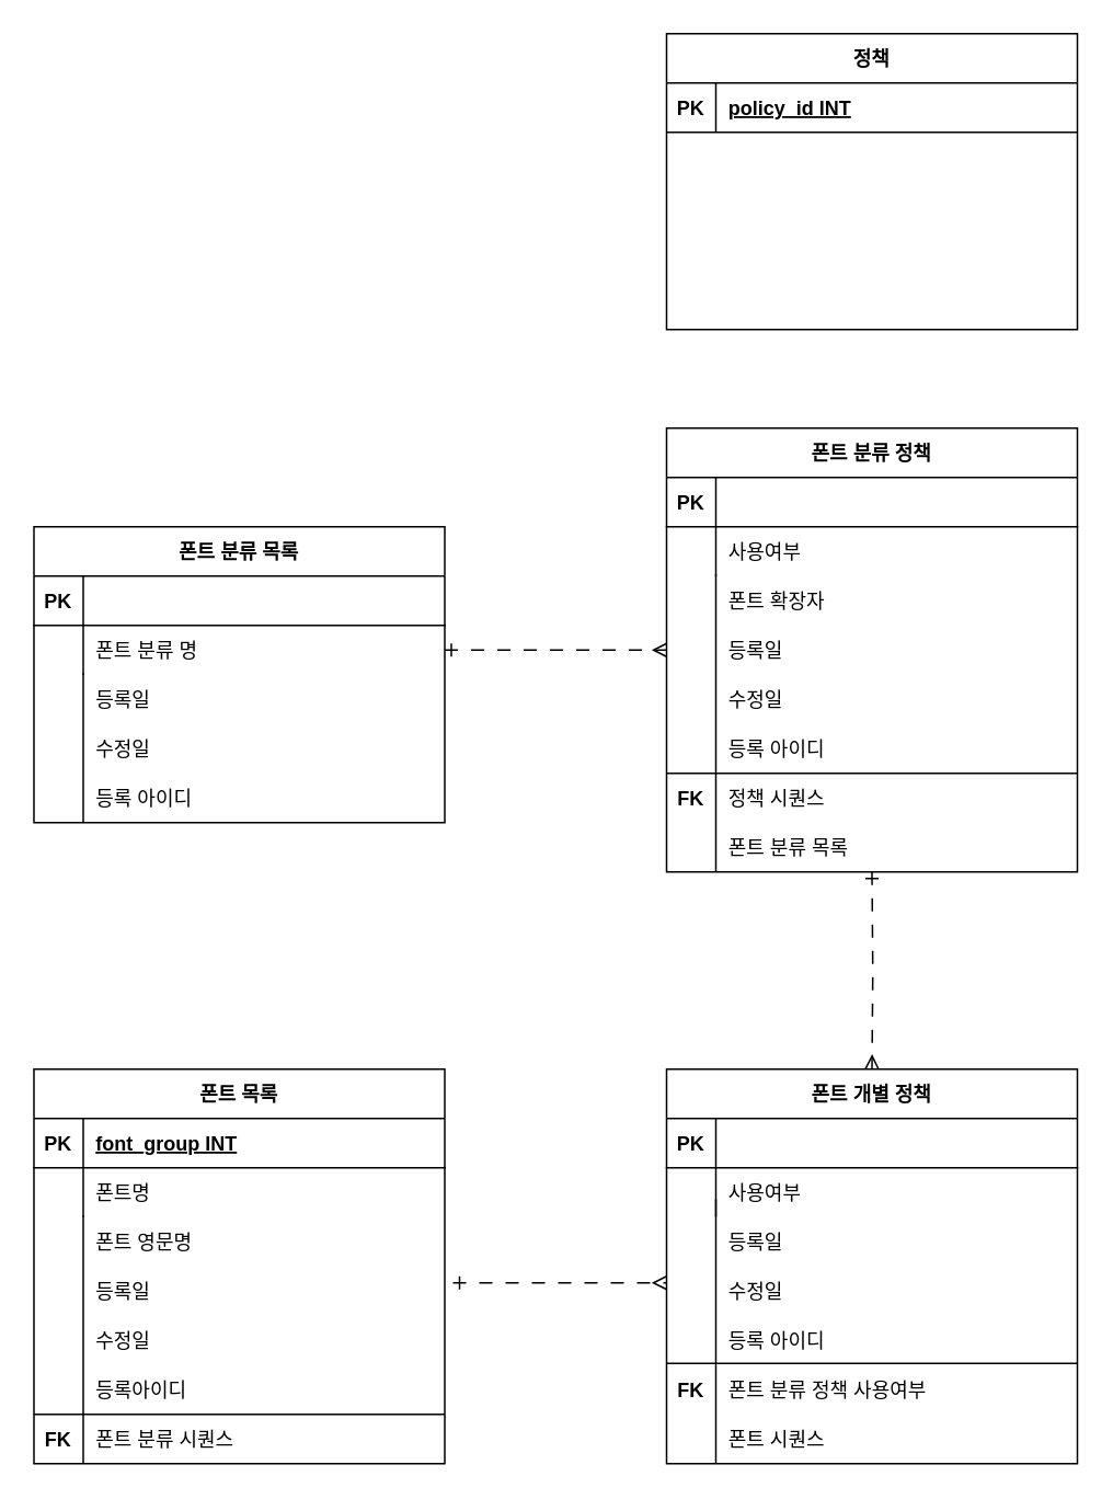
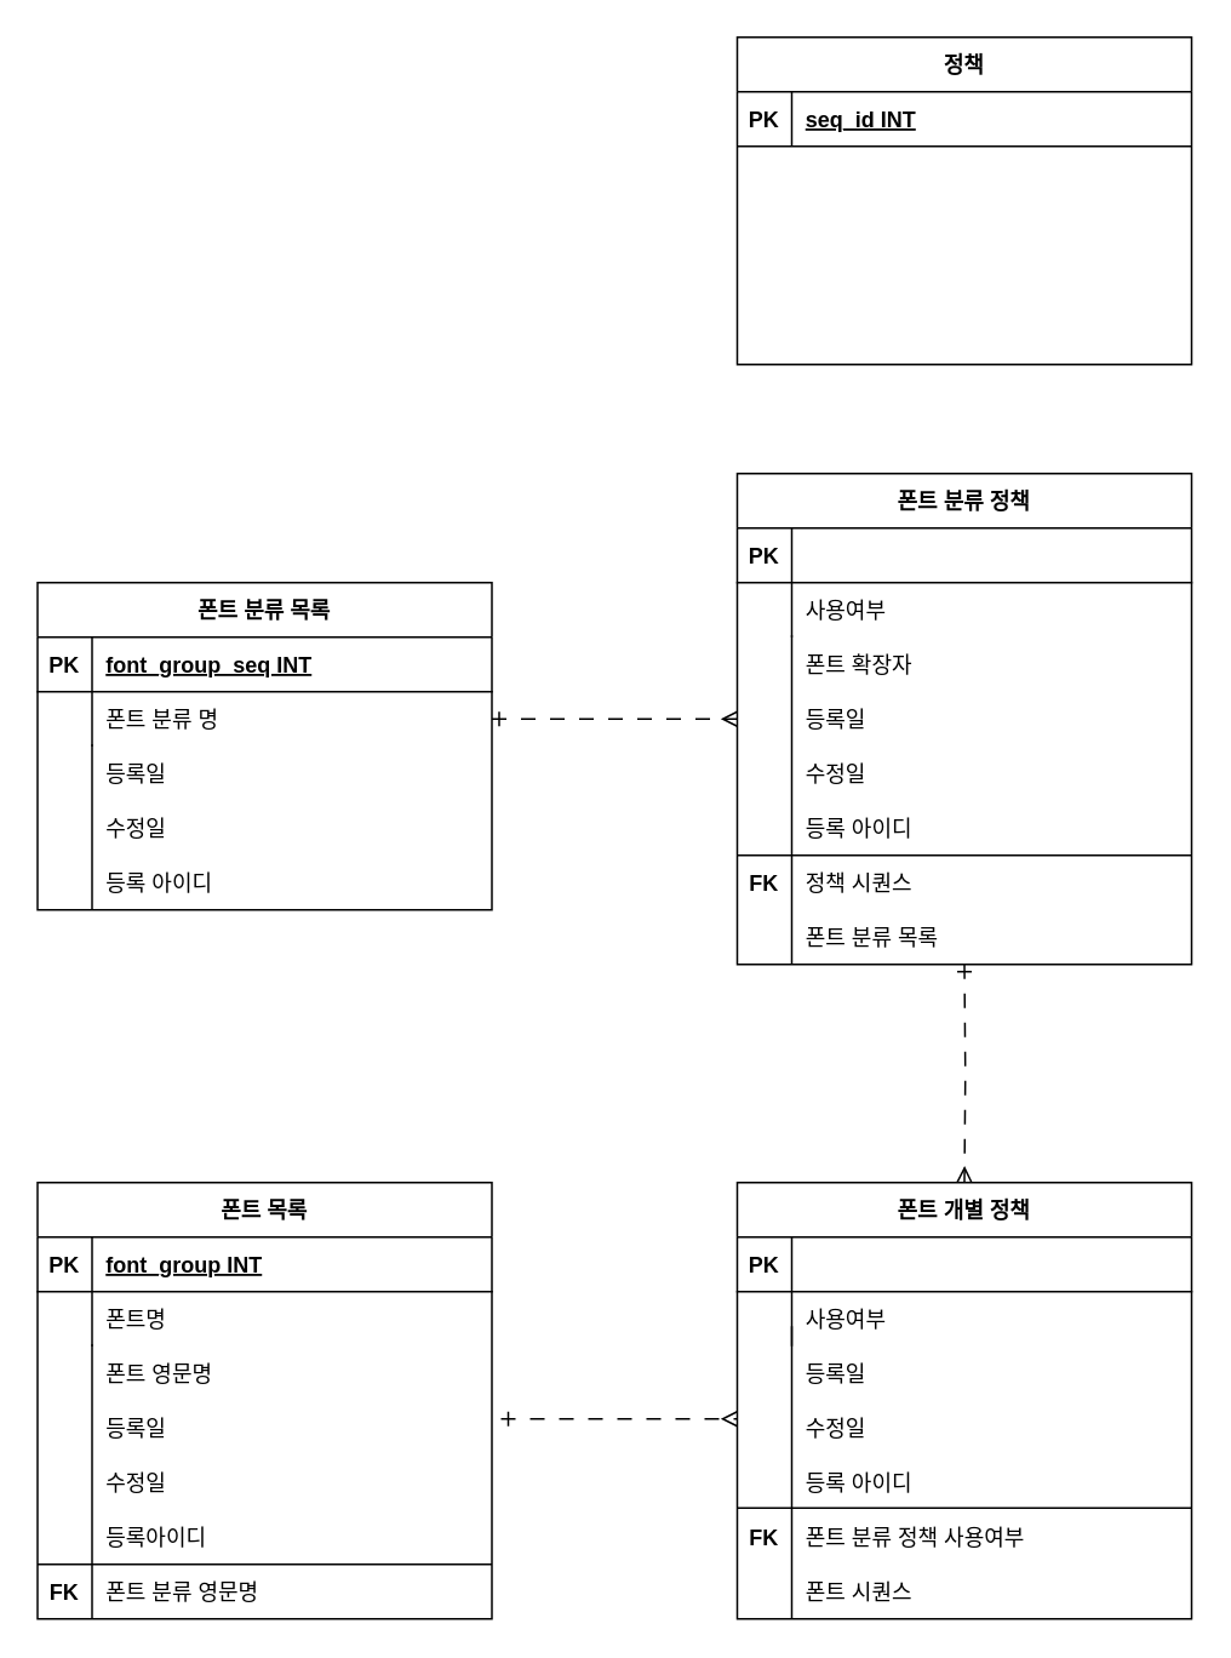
- <mxCell id="59" value="policy_id INT" style="shape=partialRectangle;overflow=hidden;connectable=0;fillColor=none;top=0;left=0;bottom=0;right=0;align=left;spacingLeft=6;fontStyle=5;" vertex="1" parent="1"><mxGeometry x="435" y="50" width="220" height="30" as="geometry"><mxRectangle width="220" height="30" as="alternateBounds" /></mxGeometry></mxCell>
+ <mxCell id="59" value="seq_id INT" style="shape=partialRectangle;overflow=hidden;connectable=0;fillColor=none;top=0;left=0;bottom=0;right=0;align=left;spacingLeft=6;fontStyle=5;" vertex="1" parent="1"><mxGeometry x="435" y="50" width="220" height="30" as="geometry"><mxRectangle width="220" height="30" as="alternateBounds" /></mxGeometry></mxCell>
+ <mxCell id="47" value="font_group_seq INT" style="shape=partialRectangle;overflow=hidden;connectable=0;fillColor=none;top=0;left=0;bottom=0;right=0;align=left;spacingLeft=6;fontStyle=5;" vertex="1" parent="45"><mxGeometry x="30" width="220" height="30" as="geometry"><mxRectangle width="220" height="30" as="alternateBounds" /></mxGeometry></mxCell>
- <mxCell id="9" value="폰트 분류 시퀀스" style="shape=partialRectangle;overflow=hidden;connectable=0;fillColor=none;top=0;left=0;bottom=0;right=0;align=left;spacingLeft=6;" parent="1" vertex="1"><mxGeometry x="50" y="860" width="220" height="30" as="geometry"><mxRectangle width="220" height="30" as="alternateBounds" /></mxGeometry></mxCell>
+ <mxCell id="9" value="폰트 분류 영문명" style="shape=partialRectangle;overflow=hidden;connectable=0;fillColor=none;top=0;left=0;bottom=0;right=0;align=left;spacingLeft=6;" parent="1" vertex="1"><mxGeometry x="50" y="860" width="220" height="30" as="geometry"><mxRectangle width="220" height="30" as="alternateBounds" /></mxGeometry></mxCell>
